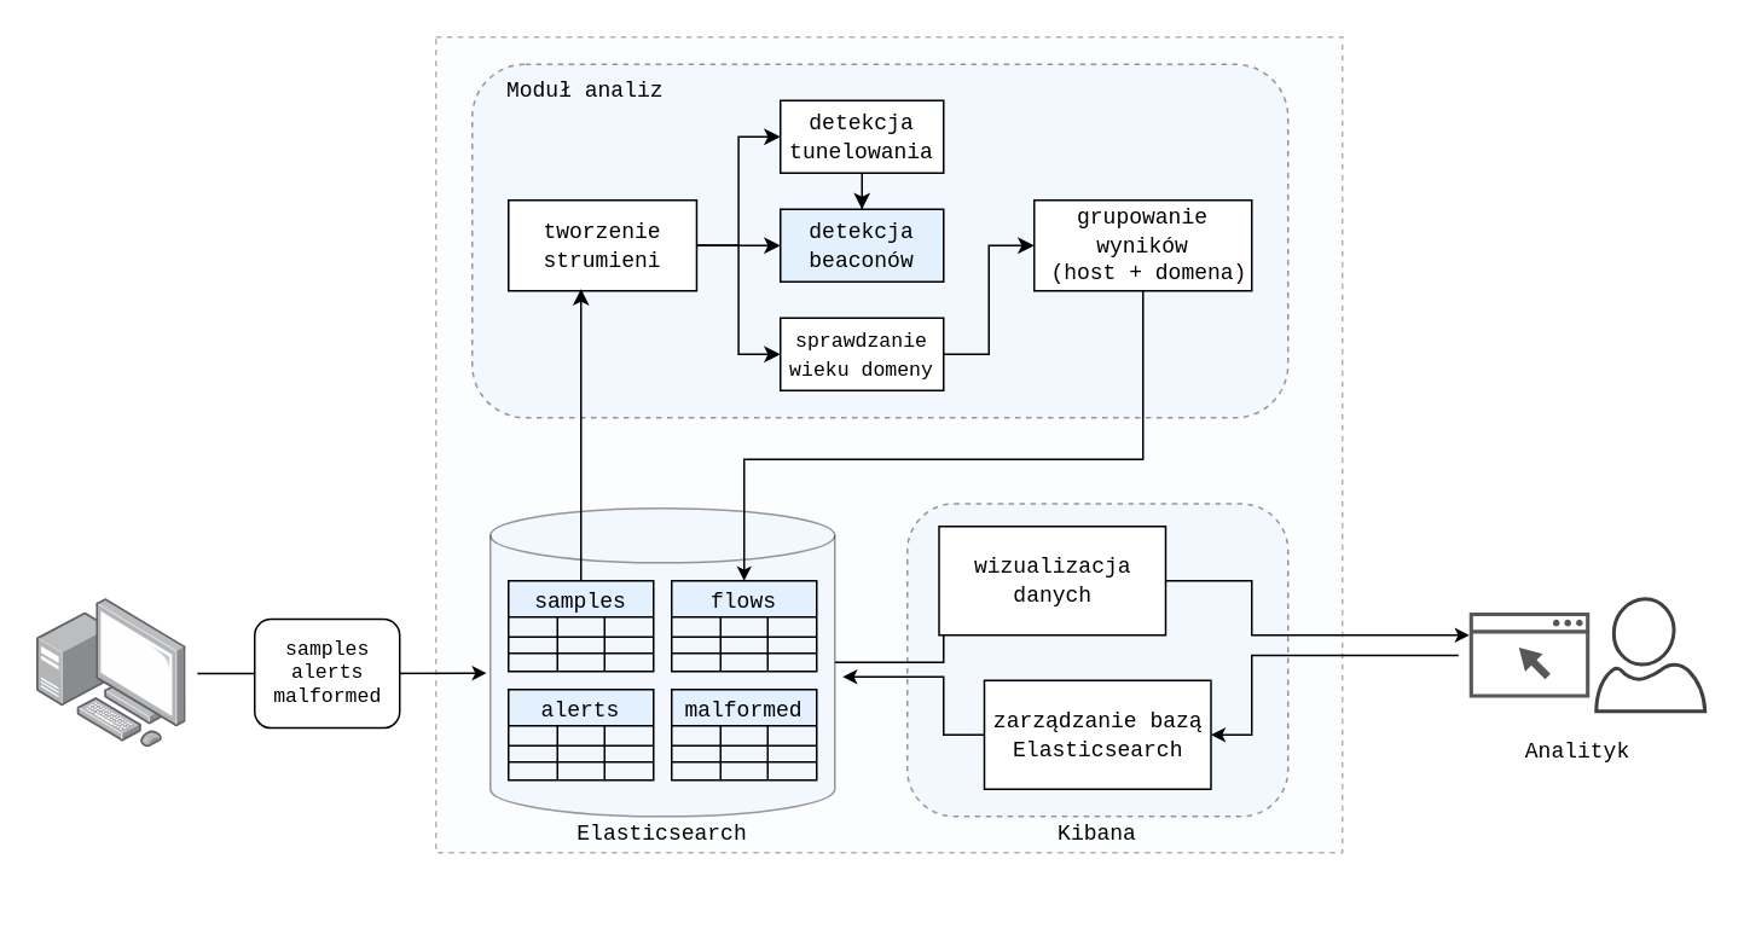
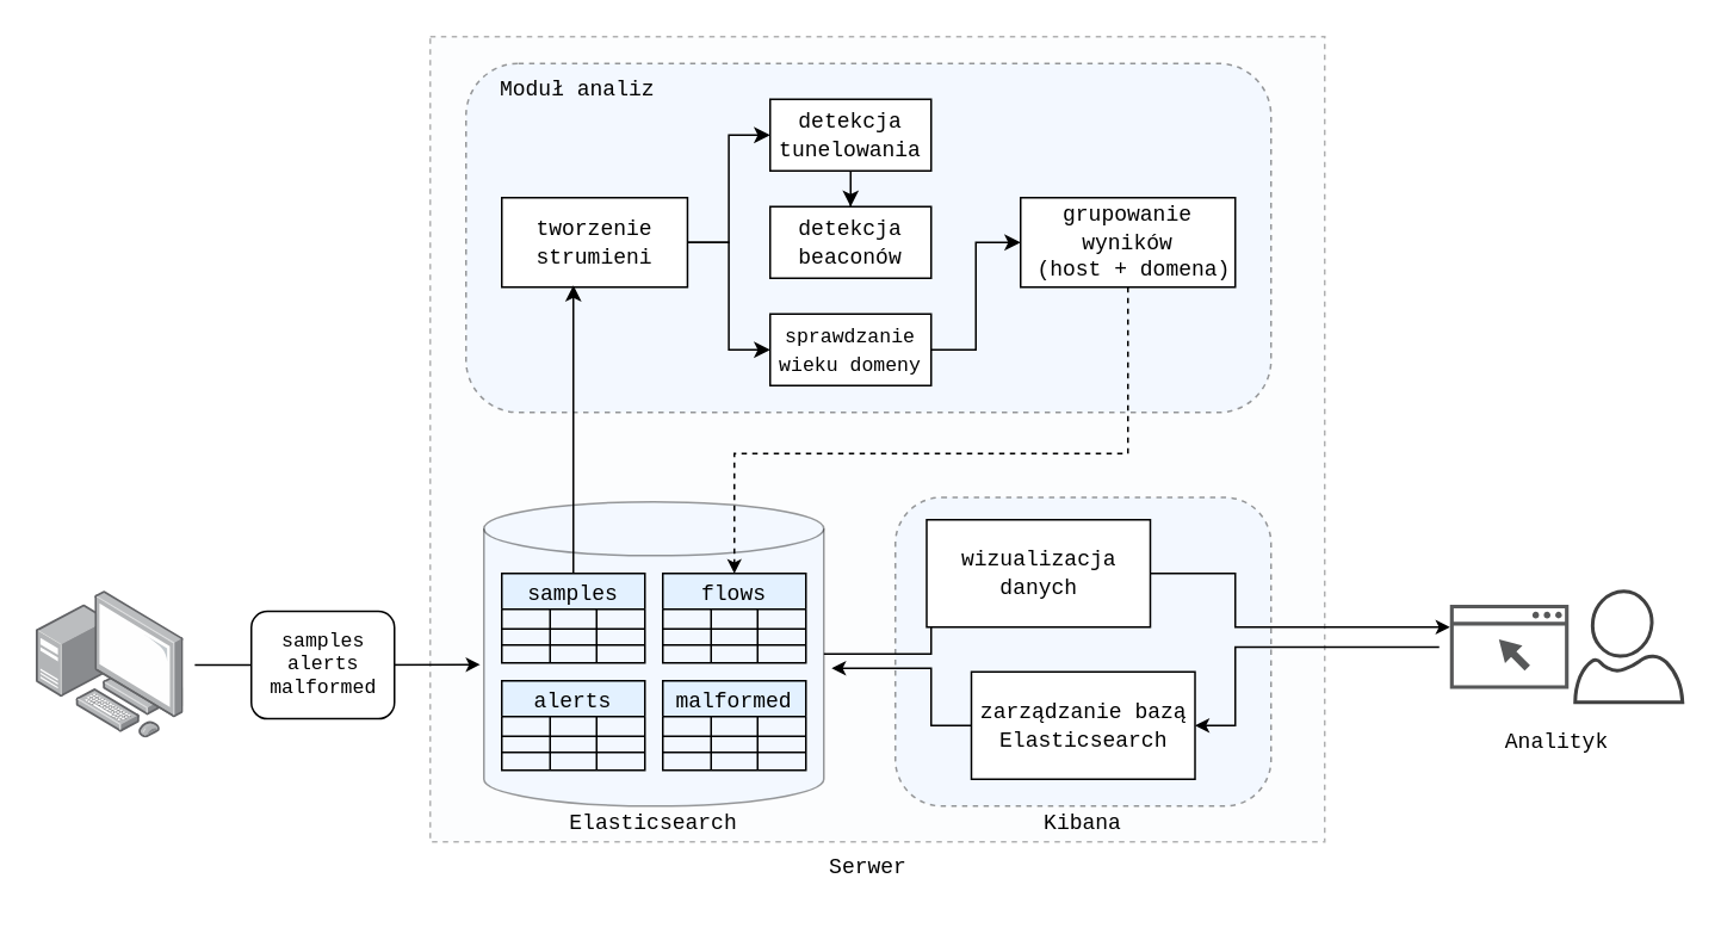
- <mxCell id="6" style="edgeStyle=orthogonalEdgeStyle;rounded=0;orthogonalLoop=1;jettySize=auto;html=1;entryX=0;entryY=0.5;entryDx=0;entryDy=0;fontFamily=Courier New;fontSize=11;" edge="1" parent="1" source="8" target="65"><mxGeometry relative="1" as="geometry" /></mxCell>
- <mxCell id="65" value="&lt;font face=&quot;Courier New&quot;&gt;detekcja beaconów&lt;/font&gt;" style="rounded=0;whiteSpace=wrap;html=1;fillColor=#e3f1ff;" vertex="1" parent="1"><mxGeometry x="430" y="115" width="90" height="40" as="geometry" /></mxCell>
+ <mxCell id="65" value="&lt;font face=&quot;Courier New&quot;&gt;detekcja beaconów&lt;/font&gt;" style="rounded=0;whiteSpace=wrap;html=1;" vertex="1" parent="1"><mxGeometry x="430" y="115" width="90" height="40" as="geometry" /></mxCell>
- <mxCell id="68" style="edgeStyle=orthogonalEdgeStyle;rounded=0;orthogonalLoop=1;jettySize=auto;html=1;fontFamily=Courier New;fontSize=11;startSize=26;endSize=5;sourcePerimeterSpacing=6;exitX=0.5;exitY=1;exitDx=0;exitDy=0;" edge="1" parent="1" source="69" target="24"><mxGeometry relative="1" as="geometry"><Array as="points"><mxPoint x="630" y="253" /><mxPoint x="410" y="253" /></Array></mxGeometry></mxCell>
+ <mxCell id="68" style="edgeStyle=orthogonalEdgeStyle;rounded=0;orthogonalLoop=1;jettySize=auto;html=1;fontFamily=Courier New;fontSize=11;startSize=26;endSize=5;sourcePerimeterSpacing=6;exitX=0.5;exitY=1;exitDx=0;exitDy=0;dashed=1;" edge="1" parent="1" source="69" target="24"><mxGeometry relative="1" as="geometry"><Array as="points"><mxPoint x="630" y="253" /><mxPoint x="410" y="253" /></Array></mxGeometry></mxCell>
+ <mxCell id="83" value="Serwer" style="text;html=1;strokeColor=none;fillColor=none;align=center;verticalAlign=middle;whiteSpace=wrap;rounded=0;dashed=1;opacity=30;fontFamily=Courier New;" vertex="1" parent="1"><mxGeometry x="455" y="470" width="60" height="30" as="geometry" /></mxCell>
